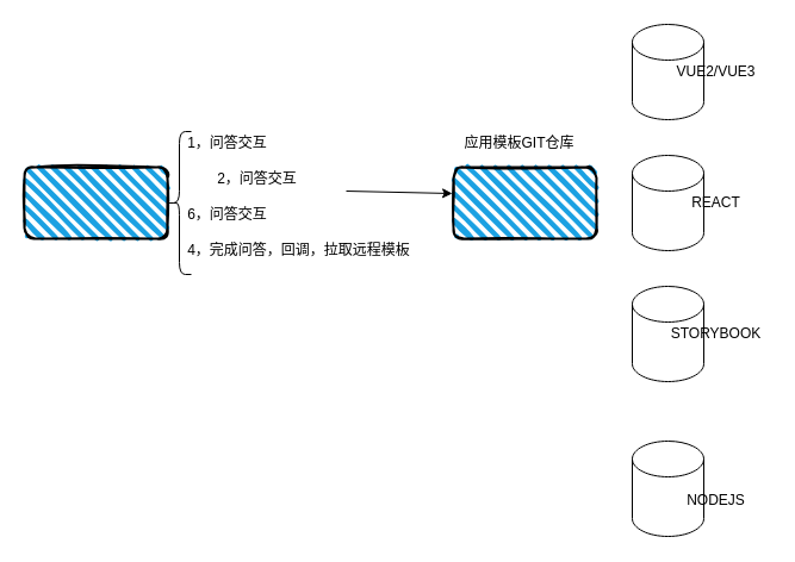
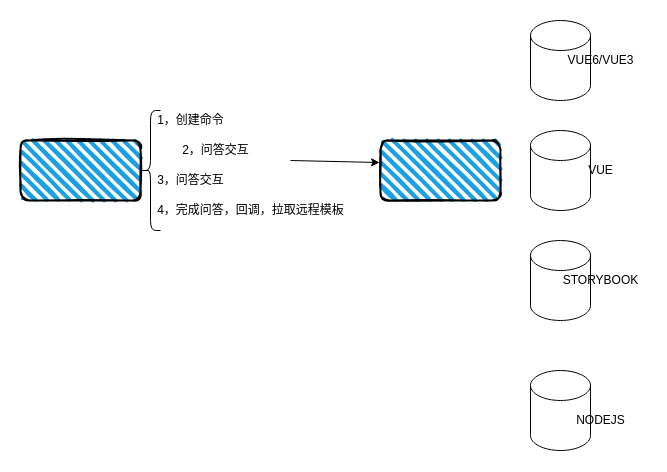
- <mxCell id="6" value="VUE2/VUE3" style="text;html=1;align=center;verticalAlign=middle;resizable=0;points=[];autosize=1;strokeColor=none;" vertex="1" parent="1"><mxGeometry x="560" y="50" width="80" height="20" as="geometry" /></mxCell>
+ <mxCell id="6" value="VUE6/VUE3" style="text;html=1;align=center;verticalAlign=middle;resizable=0;points=[];autosize=1;strokeColor=none;" vertex="1" parent="1"><mxGeometry x="560" y="50" width="80" height="20" as="geometry" /></mxCell>
- <mxCell id="14" value="1，问答交互" style="text;html=1;align=center;verticalAlign=middle;resizable=0;points=[];autosize=1;strokeColor=none;" vertex="1" parent="1"><mxGeometry x="150" y="110" width="80" height="20" as="geometry" /></mxCell>
+ <mxCell id="14" value="1，创建命令" style="text;html=1;align=center;verticalAlign=middle;resizable=0;points=[];autosize=1;strokeColor=none;" vertex="1" parent="1"><mxGeometry x="150" y="110" width="80" height="20" as="geometry" /></mxCell>
- <mxCell id="4" value="应用模板GIT仓库" style="text;html=1;align=center;verticalAlign=middle;resizable=0;points=[];autosize=1;strokeColor=none;" vertex="1" parent="1"><mxGeometry x="380" y="110" width="110" height="20" as="geometry" /></mxCell>
- <mxCell id="8" value="REACT" style="text;html=1;align=center;verticalAlign=middle;resizable=0;points=[];autosize=1;strokeColor=none;" vertex="1" parent="1"><mxGeometry x="570" y="160" width="60" height="20" as="geometry" /></mxCell>
+ <mxCell id="8" value="VUE" style="text;html=1;align=center;verticalAlign=middle;resizable=0;points=[];autosize=1;strokeColor=none;" vertex="1" parent="1"><mxGeometry x="570" y="160" width="60" height="20" as="geometry" /></mxCell>
- <mxCell id="16" value="6，问答交互" style="text;html=1;align=center;verticalAlign=middle;resizable=0;points=[];autosize=1;strokeColor=none;" vertex="1" parent="1"><mxGeometry x="150" y="170" width="80" height="20" as="geometry" /></mxCell>
+ <mxCell id="16" value="3，问答交互" style="text;html=1;align=center;verticalAlign=middle;resizable=0;points=[];autosize=1;strokeColor=none;" vertex="1" parent="1"><mxGeometry x="150" y="170" width="80" height="20" as="geometry" /></mxCell>
